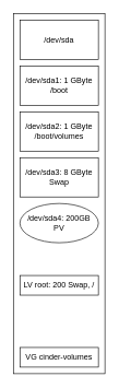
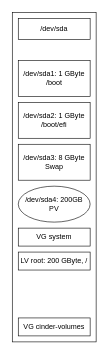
- <mxCell id="3" value="/dev/sda" style="rounded=0;whiteSpace=wrap;html=1;" parent="1" vertex="1"><mxGeometry x="30" y="30" width="120" height="60" as="geometry" /></mxCell>
+ <mxCell id="3" value="/dev/sda" style="rounded=0;whiteSpace=wrap;html=1;" parent="1" vertex="1"><mxGeometry x="30" y="30" width="120" height="35" as="geometry" /></mxCell>
- <mxCell id="5" value="/dev/sda2: 1 GByte&lt;br&gt;/boot/volumes" style="rounded=0;whiteSpace=wrap;html=1;" parent="1" vertex="1"><mxGeometry x="30" y="170" width="120" height="60" as="geometry" /></mxCell>
+ <mxCell id="5" value="/dev/sda2: 1 GByte&lt;br&gt;/boot/efi" style="rounded=0;whiteSpace=wrap;html=1;" parent="1" vertex="1"><mxGeometry x="30" y="170" width="120" height="60" as="geometry" /></mxCell>
+ <mxCell id="8" value="VG system" style="rounded=0;whiteSpace=wrap;html=1;" parent="1" vertex="1"><mxGeometry x="30" y="380" width="120" height="30" as="geometry" /></mxCell>
- <mxCell id="9" value="LV root: 200 Swap, /" style="rounded=0;whiteSpace=wrap;html=1;align=center;labelPosition=center;verticalLabelPosition=middle;verticalAlign=middle;" parent="1" vertex="1"><mxGeometry x="30" y="420" width="120" height="30" as="geometry" /></mxCell>
+ <mxCell id="9" value="LV root: 200 GByte, /" style="rounded=0;whiteSpace=wrap;html=1;align=center;labelPosition=center;verticalLabelPosition=middle;verticalAlign=middle;" parent="1" vertex="1"><mxGeometry x="30" y="420" width="120" height="30" as="geometry" /></mxCell>
